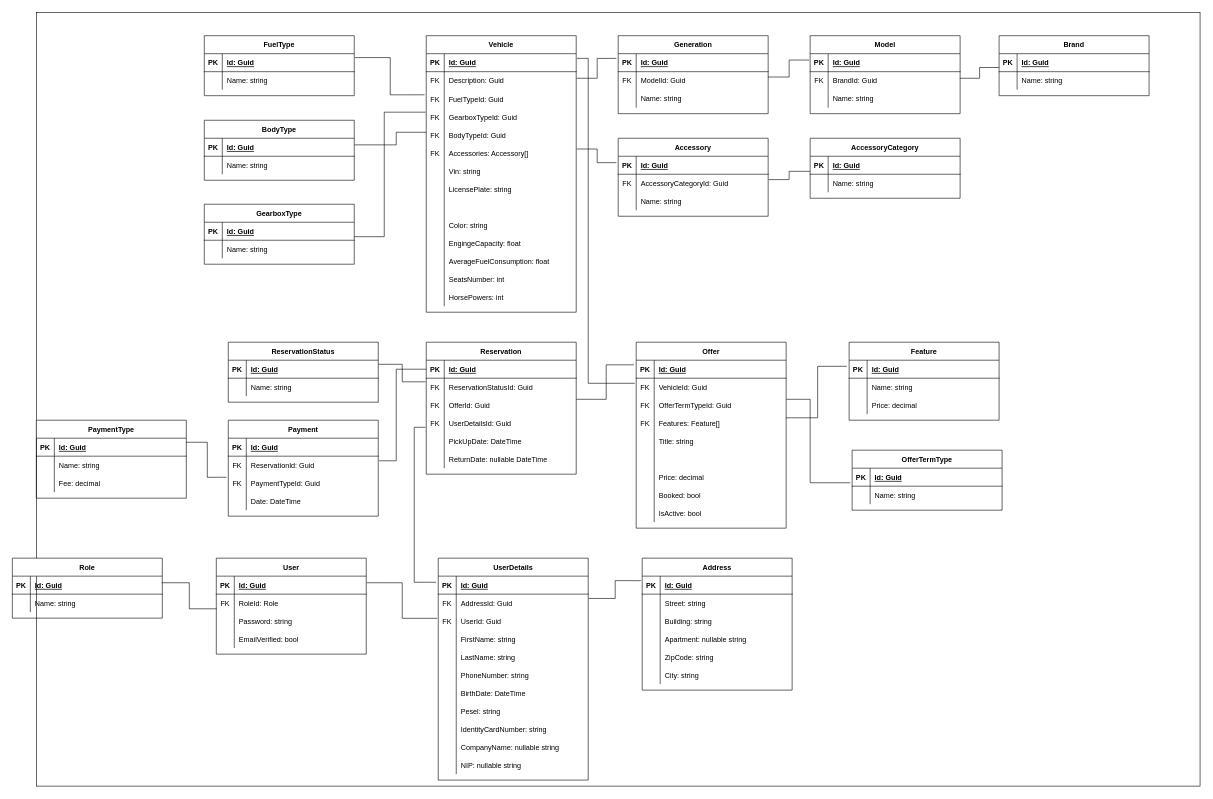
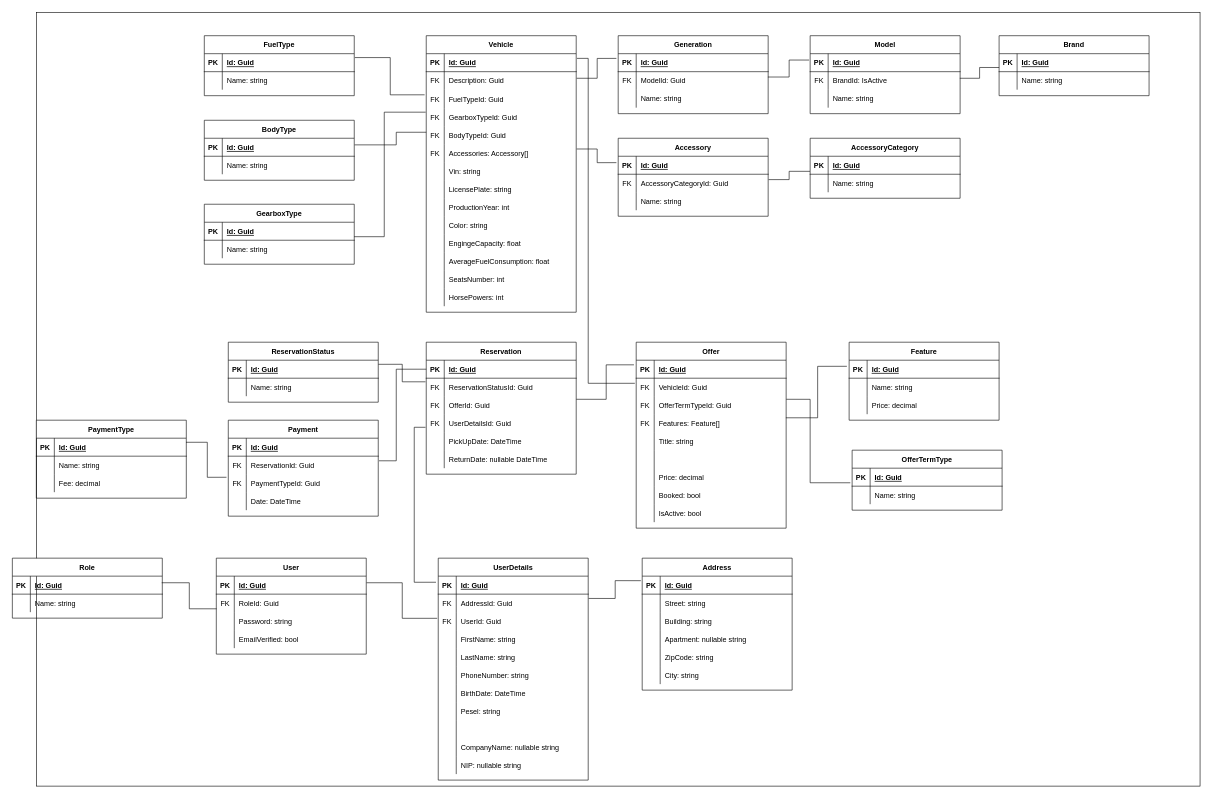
- <mxCell id="162" value="BrandId: Guid" style="shape=partialRectangle;overflow=hidden;connectable=0;fillColor=none;top=0;left=0;bottom=0;right=0;align=left;spacingLeft=6;" vertex="1" parent="160"><mxGeometry x="30" width="220" height="30" as="geometry"><mxRectangle width="220" height="30" as="alternateBounds" /></mxGeometry></mxCell>
+ <mxCell id="162" value="BrandId: IsActive" style="shape=partialRectangle;overflow=hidden;connectable=0;fillColor=none;top=0;left=0;bottom=0;right=0;align=left;spacingLeft=6;" vertex="1" parent="160"><mxGeometry x="30" width="220" height="30" as="geometry"><mxRectangle width="220" height="30" as="alternateBounds" /></mxGeometry></mxCell>
+ <mxCell id="30" value="ProductionYear: int" style="shape=partialRectangle;overflow=hidden;connectable=0;fillColor=none;top=0;left=0;bottom=0;right=0;align=left;spacingLeft=6;" vertex="1" parent="28"><mxGeometry x="30" width="220" height="30" as="geometry"><mxRectangle width="220" height="30" as="alternateBounds" /></mxGeometry></mxCell>
- <mxCell id="52" value="RoleId: Role" style="shape=partialRectangle;overflow=hidden;connectable=0;fillColor=none;top=0;left=0;bottom=0;right=0;align=left;spacingLeft=6;" vertex="1" parent="50"><mxGeometry x="30" width="220" height="30" as="geometry"><mxRectangle width="220" height="30" as="alternateBounds" /></mxGeometry></mxCell>
+ <mxCell id="52" value="RoleId: Guid" style="shape=partialRectangle;overflow=hidden;connectable=0;fillColor=none;top=0;left=0;bottom=0;right=0;align=left;spacingLeft=6;" vertex="1" parent="50"><mxGeometry x="30" width="220" height="30" as="geometry"><mxRectangle width="220" height="30" as="alternateBounds" /></mxGeometry></mxCell>
- <mxCell id="86" value="IdentityCardNumber: string" style="shape=partialRectangle;overflow=hidden;connectable=0;fillColor=none;top=0;left=0;bottom=0;right=0;align=left;spacingLeft=6;" vertex="1" parent="84"><mxGeometry x="30" width="220" height="30" as="geometry"><mxRectangle width="220" height="30" as="alternateBounds" /></mxGeometry></mxCell>
